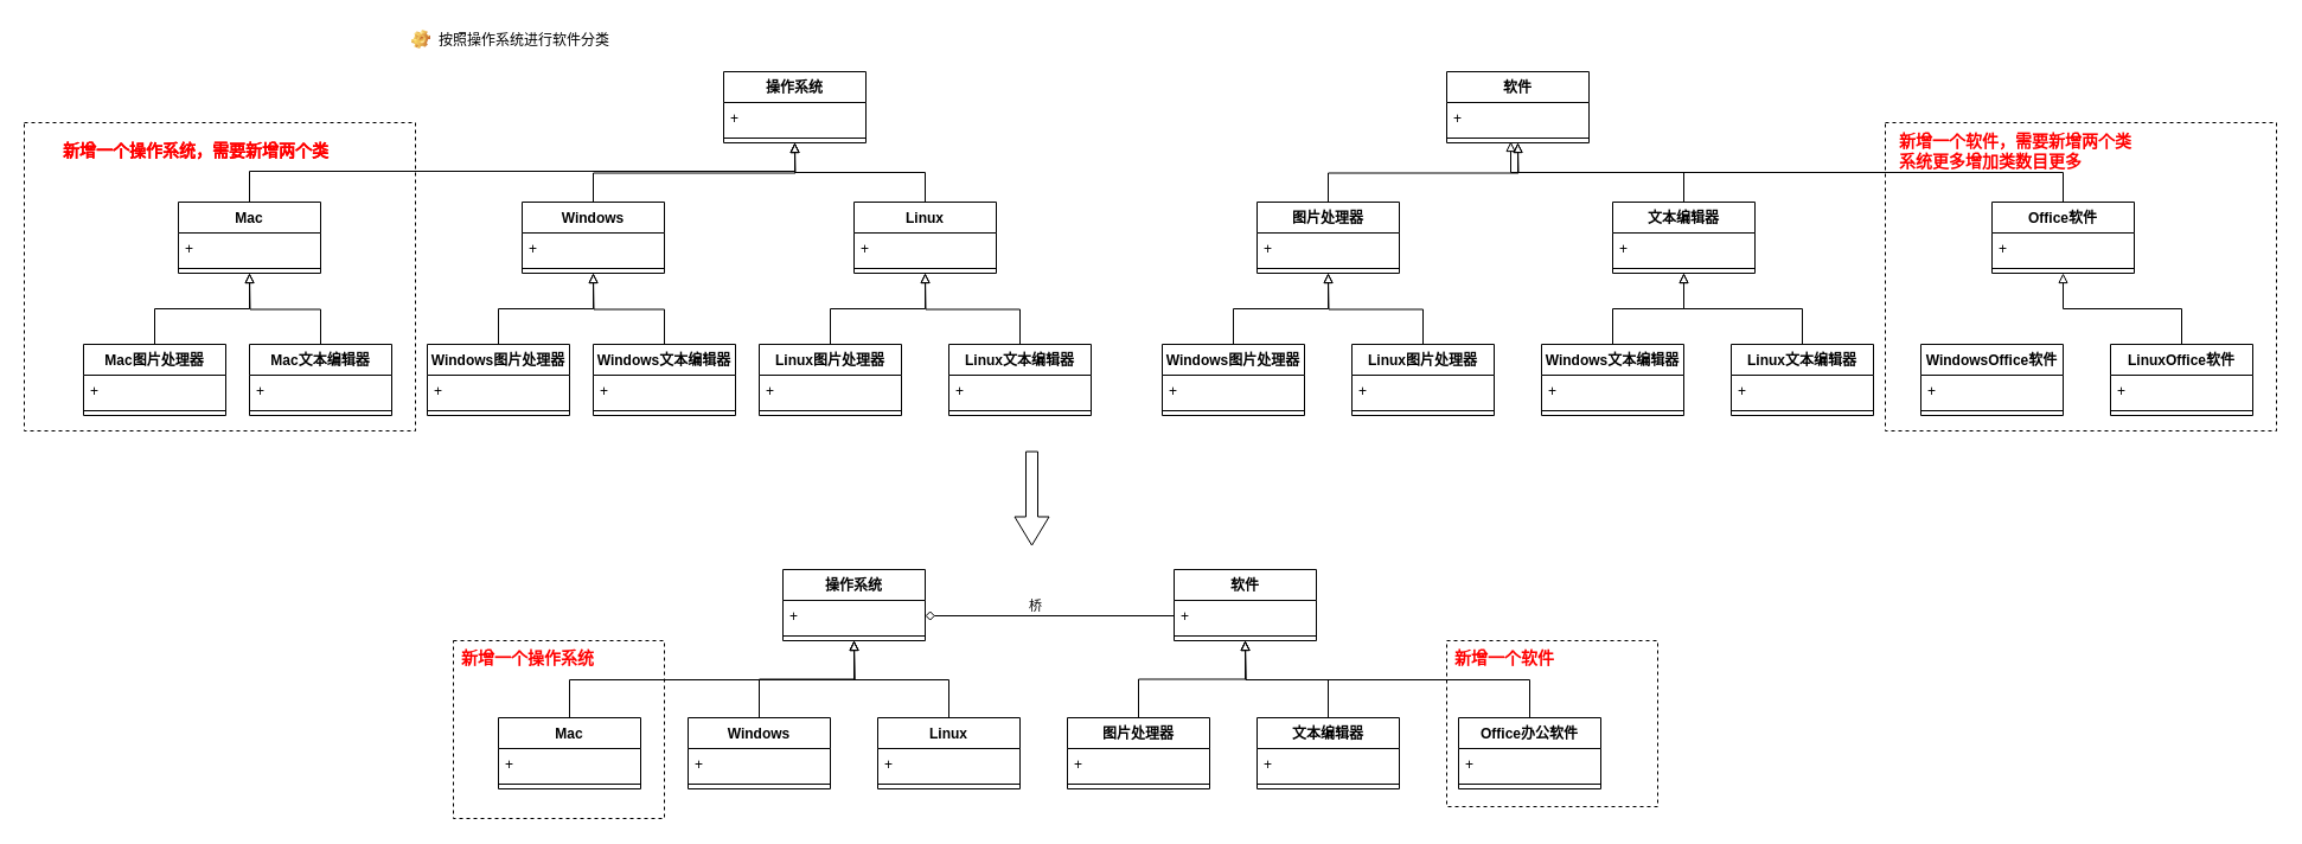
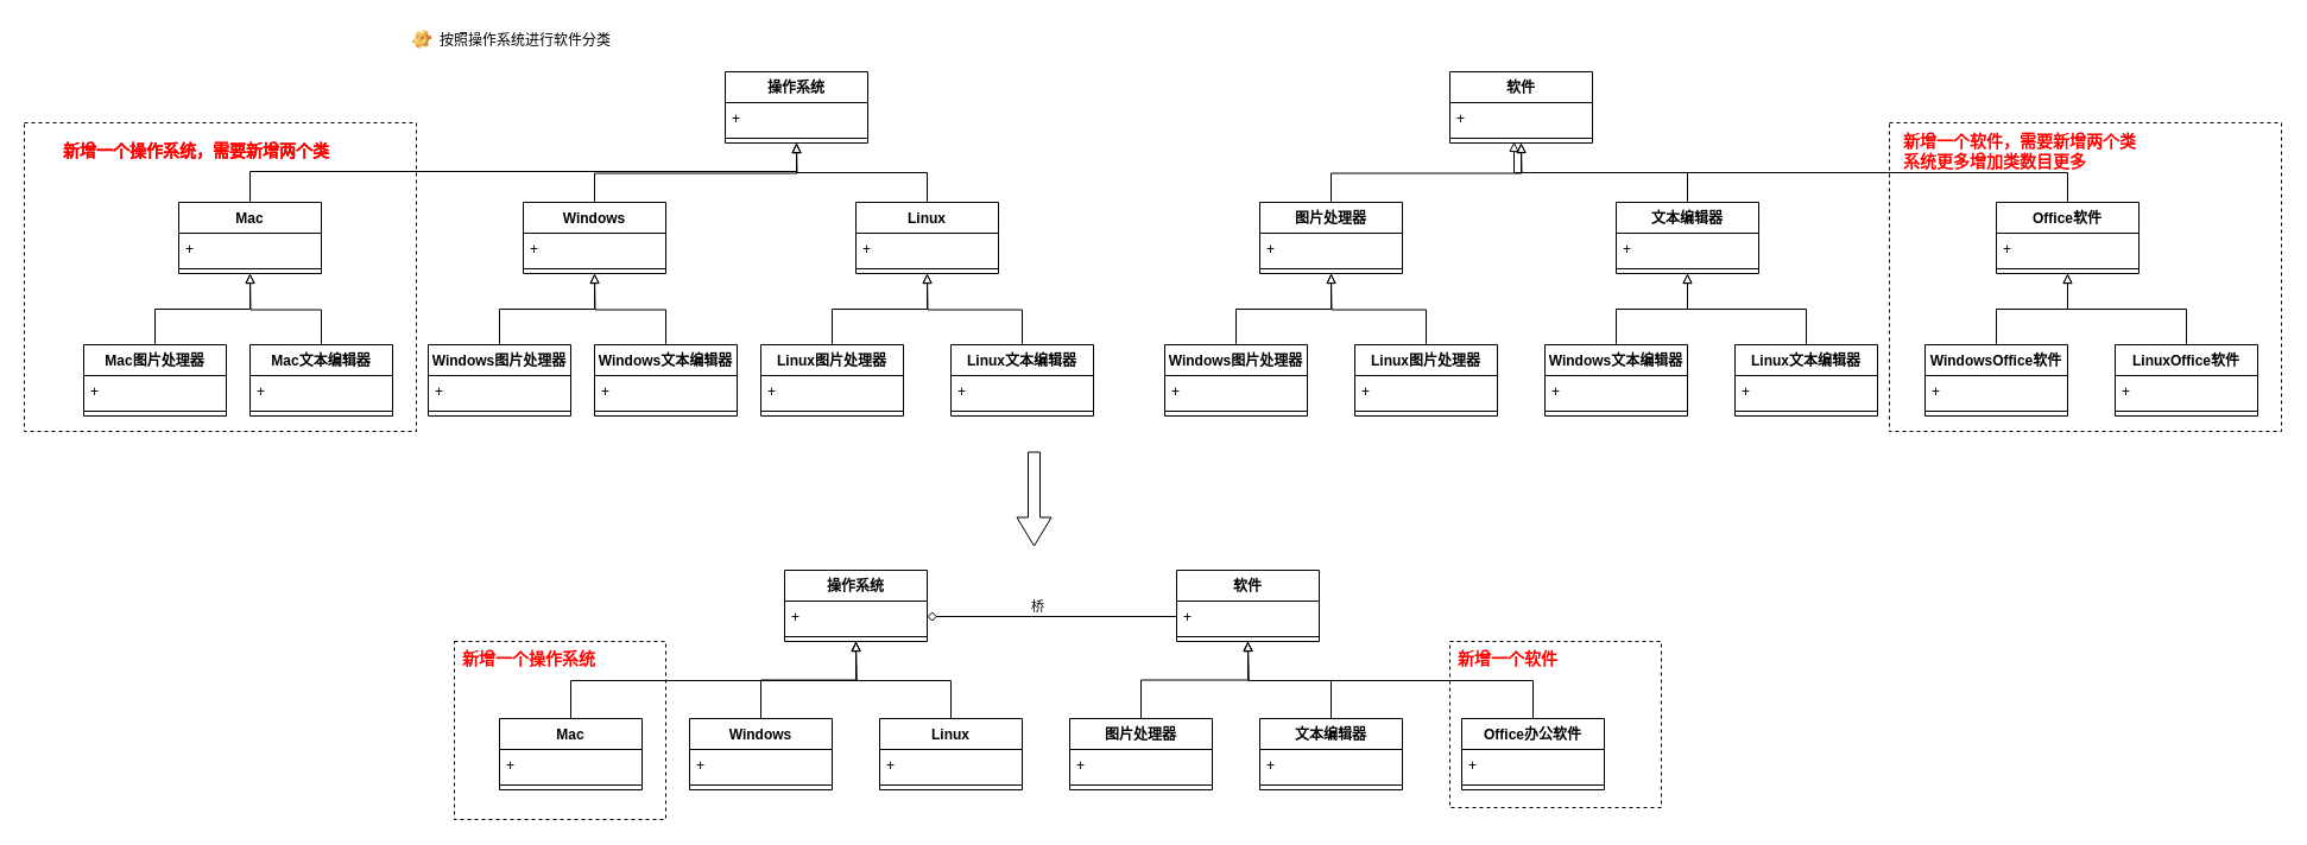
+ <mxCell id="100" style="edgeStyle=orthogonalEdgeStyle;rounded=0;orthogonalLoop=1;jettySize=auto;html=1;exitX=0.5;exitY=0;exitDx=0;exitDy=0;entryX=0.5;entryY=1;entryDx=0;entryDy=0;startArrow=none;startFill=0;endArrow=block;endFill=0;" edge="1" parent="1" source="101" target="97"><mxGeometry relative="1" as="geometry" /></mxCell>
